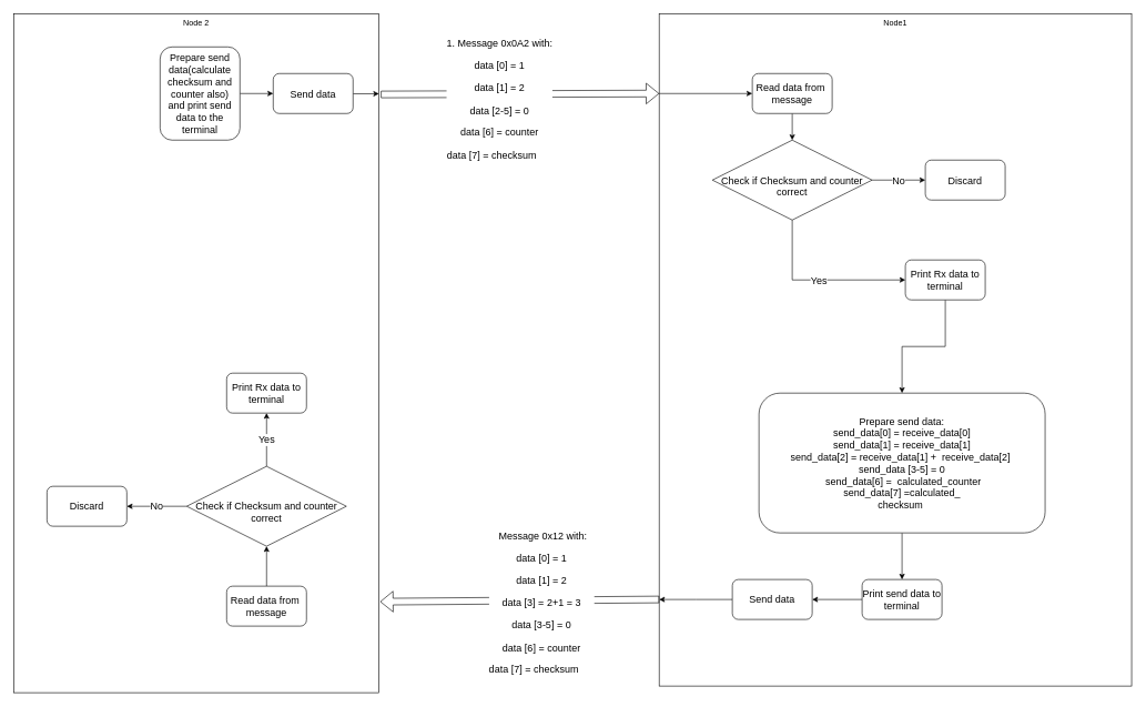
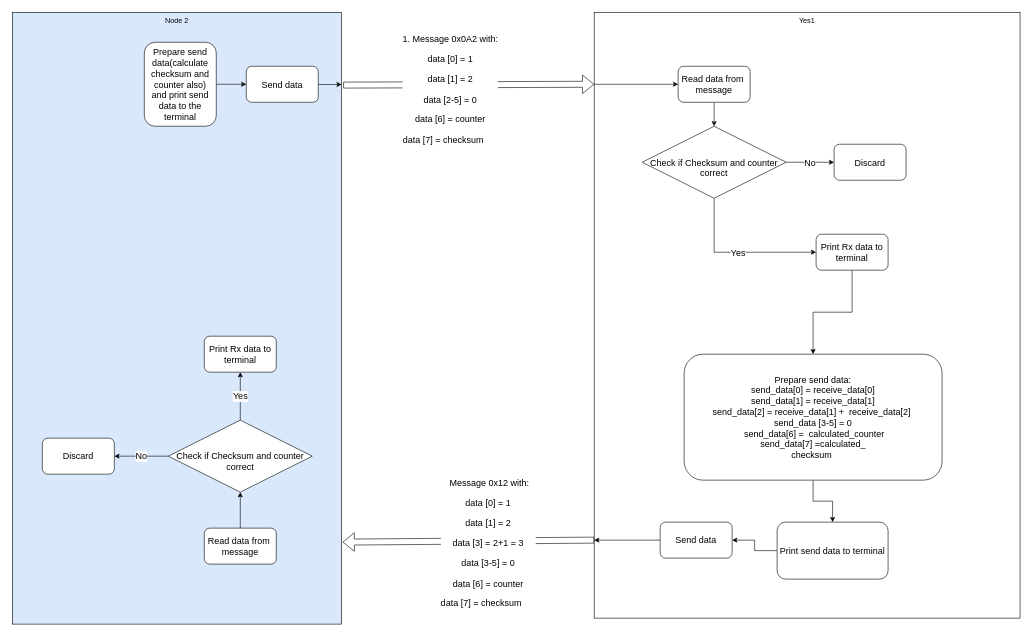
- <mxCell id="3" value="Node1" style="rounded=0;whiteSpace=wrap;html=1;horizontal=1;verticalAlign=top;" vertex="1" parent="1"><mxGeometry x="990" y="20" width="710" height="1010" as="geometry" /></mxCell>
+ <mxCell id="3" value="Yes1" style="rounded=0;whiteSpace=wrap;html=1;horizontal=1;verticalAlign=top;" vertex="1" parent="1"><mxGeometry x="990" y="20" width="710" height="1010" as="geometry" /></mxCell>
- <mxCell id="2" value="Node 2" style="rounded=0;whiteSpace=wrap;html=1;verticalAlign=top;" vertex="1" parent="1"><mxGeometry x="20" y="20" width="549" height="1020" as="geometry" /></mxCell>
+ <mxCell id="2" value="Node 2" style="rounded=0;whiteSpace=wrap;html=1;verticalAlign=top;fillColor=#dae8fc;" vertex="1" parent="1"><mxGeometry x="20" y="20" width="549" height="1020" as="geometry" /></mxCell>
- <mxCell id="20" value="Print send data to terminal" style="rounded=1;whiteSpace=wrap;html=1;fontSize=15;" vertex="1" parent="1"><mxGeometry x="1295" y="870" width="120" height="60" as="geometry" /></mxCell>
+ <mxCell id="20" value="Print send data to terminal" style="rounded=1;whiteSpace=wrap;html=1;fontSize=15;" vertex="1" parent="1"><mxGeometry x="1295" y="870" width="185" height="95" as="geometry" /></mxCell>
